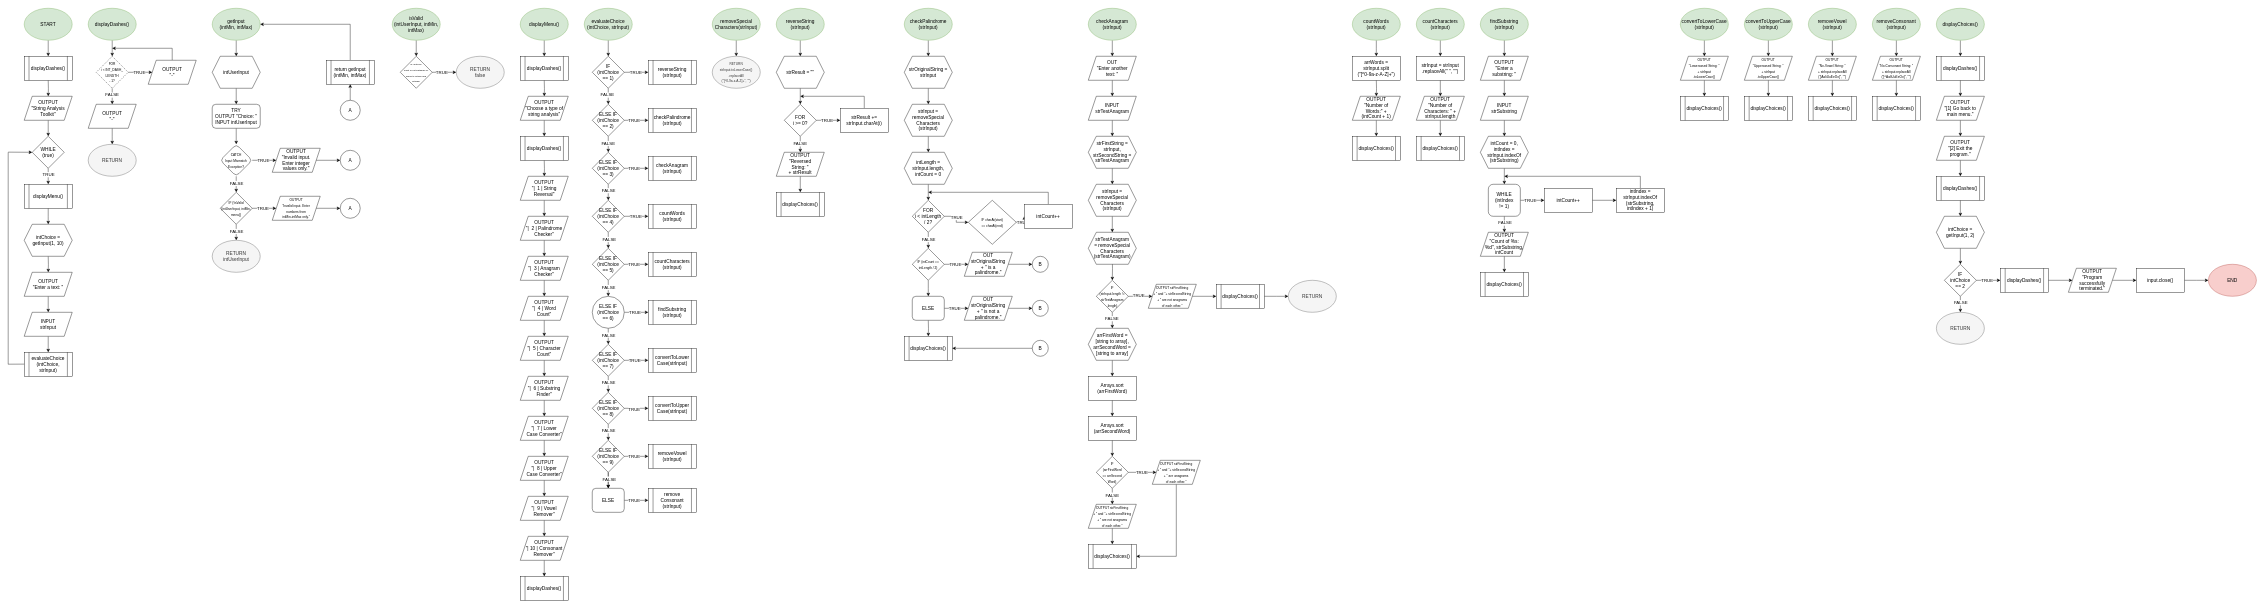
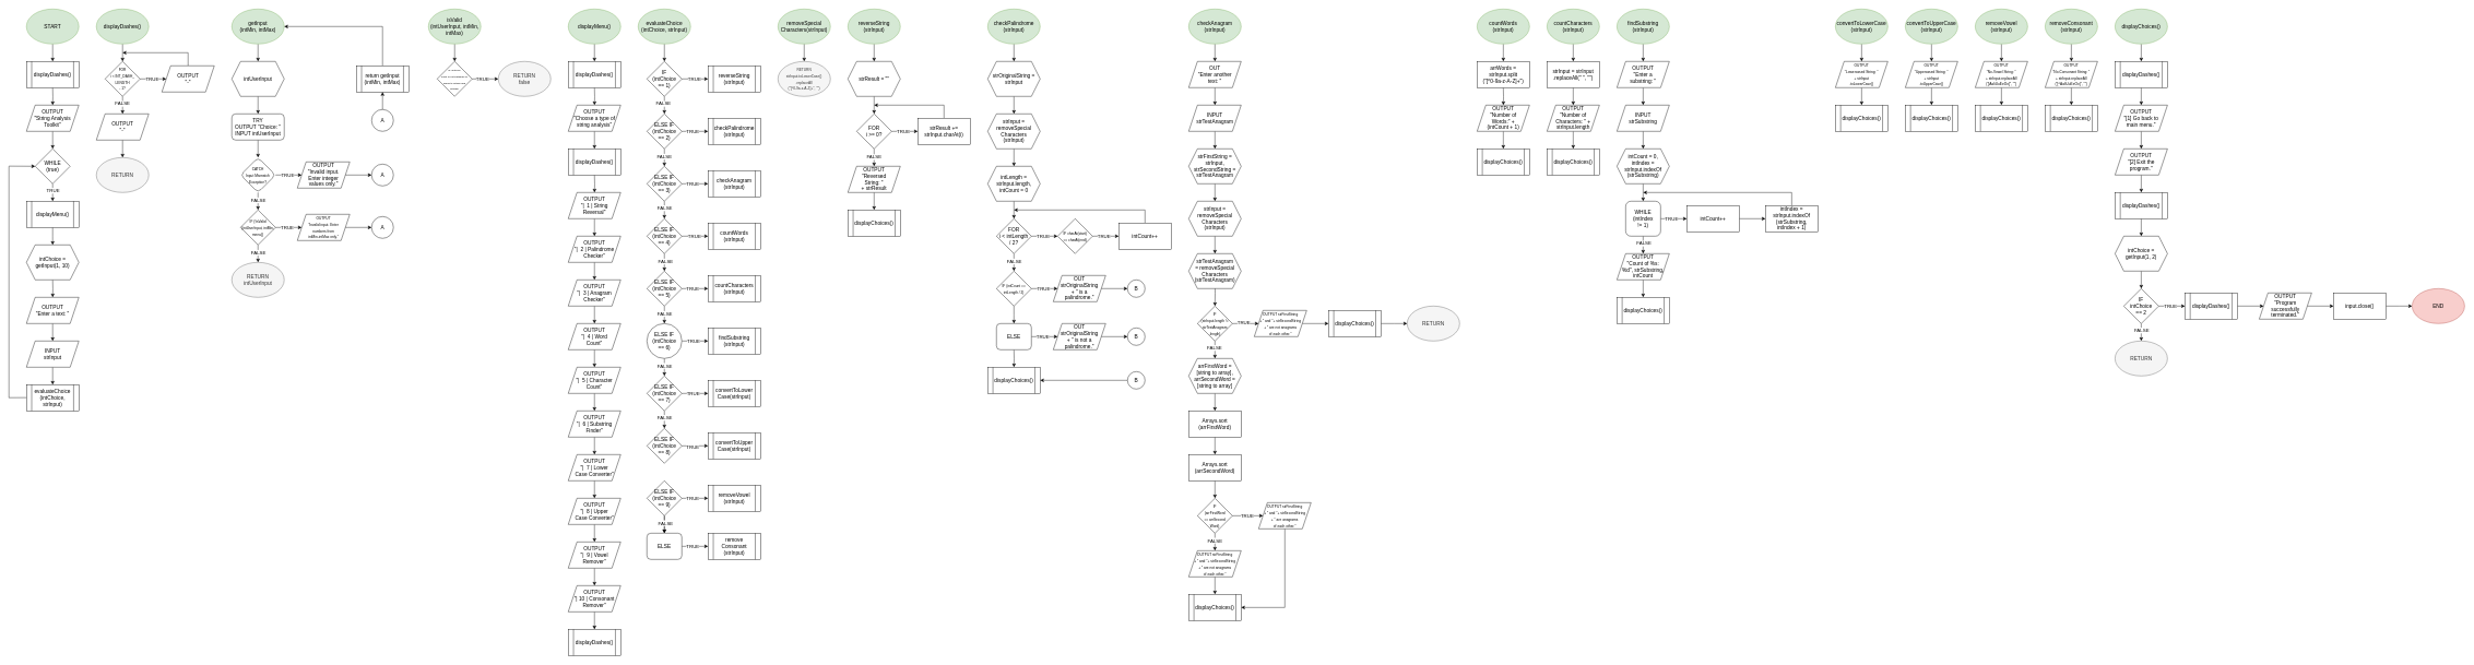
- <mxCell id="264" value="&lt;font style=&quot;font-size: 8px;&quot;&gt;FOR&lt;br&gt;i &amp;lt; INT_DASH_&lt;br&gt;LENGTH&lt;br&gt;- 1?&lt;/font&gt;" style="rhombus;whiteSpace=wrap;html=1;dashed=1;" parent="1" vertex="1"><mxGeometry x="240" y="140" width="80" height="80" as="geometry" /></mxCell>
+ <mxCell id="264" value="&lt;font style=&quot;font-size: 8px;&quot;&gt;FOR&lt;br&gt;i &amp;lt; INT_DASH_&lt;br&gt;LENGTH&lt;br&gt;- 1?&lt;/font&gt;" style="rhombus;whiteSpace=wrap;html=1;" parent="1" vertex="1"><mxGeometry x="240" y="140" width="80" height="80" as="geometry" /></mxCell>
- <mxCell id="133" value="&lt;font style=&quot;font-size: 8px;&quot;&gt;IF charAt(start)&lt;br&gt;== charAt(end)&lt;/font&gt;" style="rhombus;whiteSpace=wrap;html=1;" parent="1" vertex="1"><mxGeometry x="2420" y="500" width="120" height="110" as="geometry" /></mxCell>
+ <mxCell id="133" value="&lt;font style=&quot;font-size: 8px;&quot;&gt;IF charAt(start)&lt;br&gt;== charAt(end)&lt;/font&gt;" style="rhombus;whiteSpace=wrap;html=1;" parent="1" vertex="1"><mxGeometry x="2420" y="500" width="80" height="80" as="geometry" /></mxCell>
- <mxCell id="83" value="" style="edgeStyle=orthogonalEdgeStyle;rounded=0;orthogonalLoop=1;jettySize=auto;html=1;" parent="1" source="87" target="93" edge="1"><mxGeometry relative="1" as="geometry" /></mxCell>
- <mxCell id="84" value="FALSE" style="edgeLabel;html=1;align=center;verticalAlign=middle;resizable=0;points=[];" parent="83" vertex="1" connectable="0"><mxGeometry x="-0.246" relative="1" as="geometry"><mxPoint as="offset" /></mxGeometry></mxCell>
